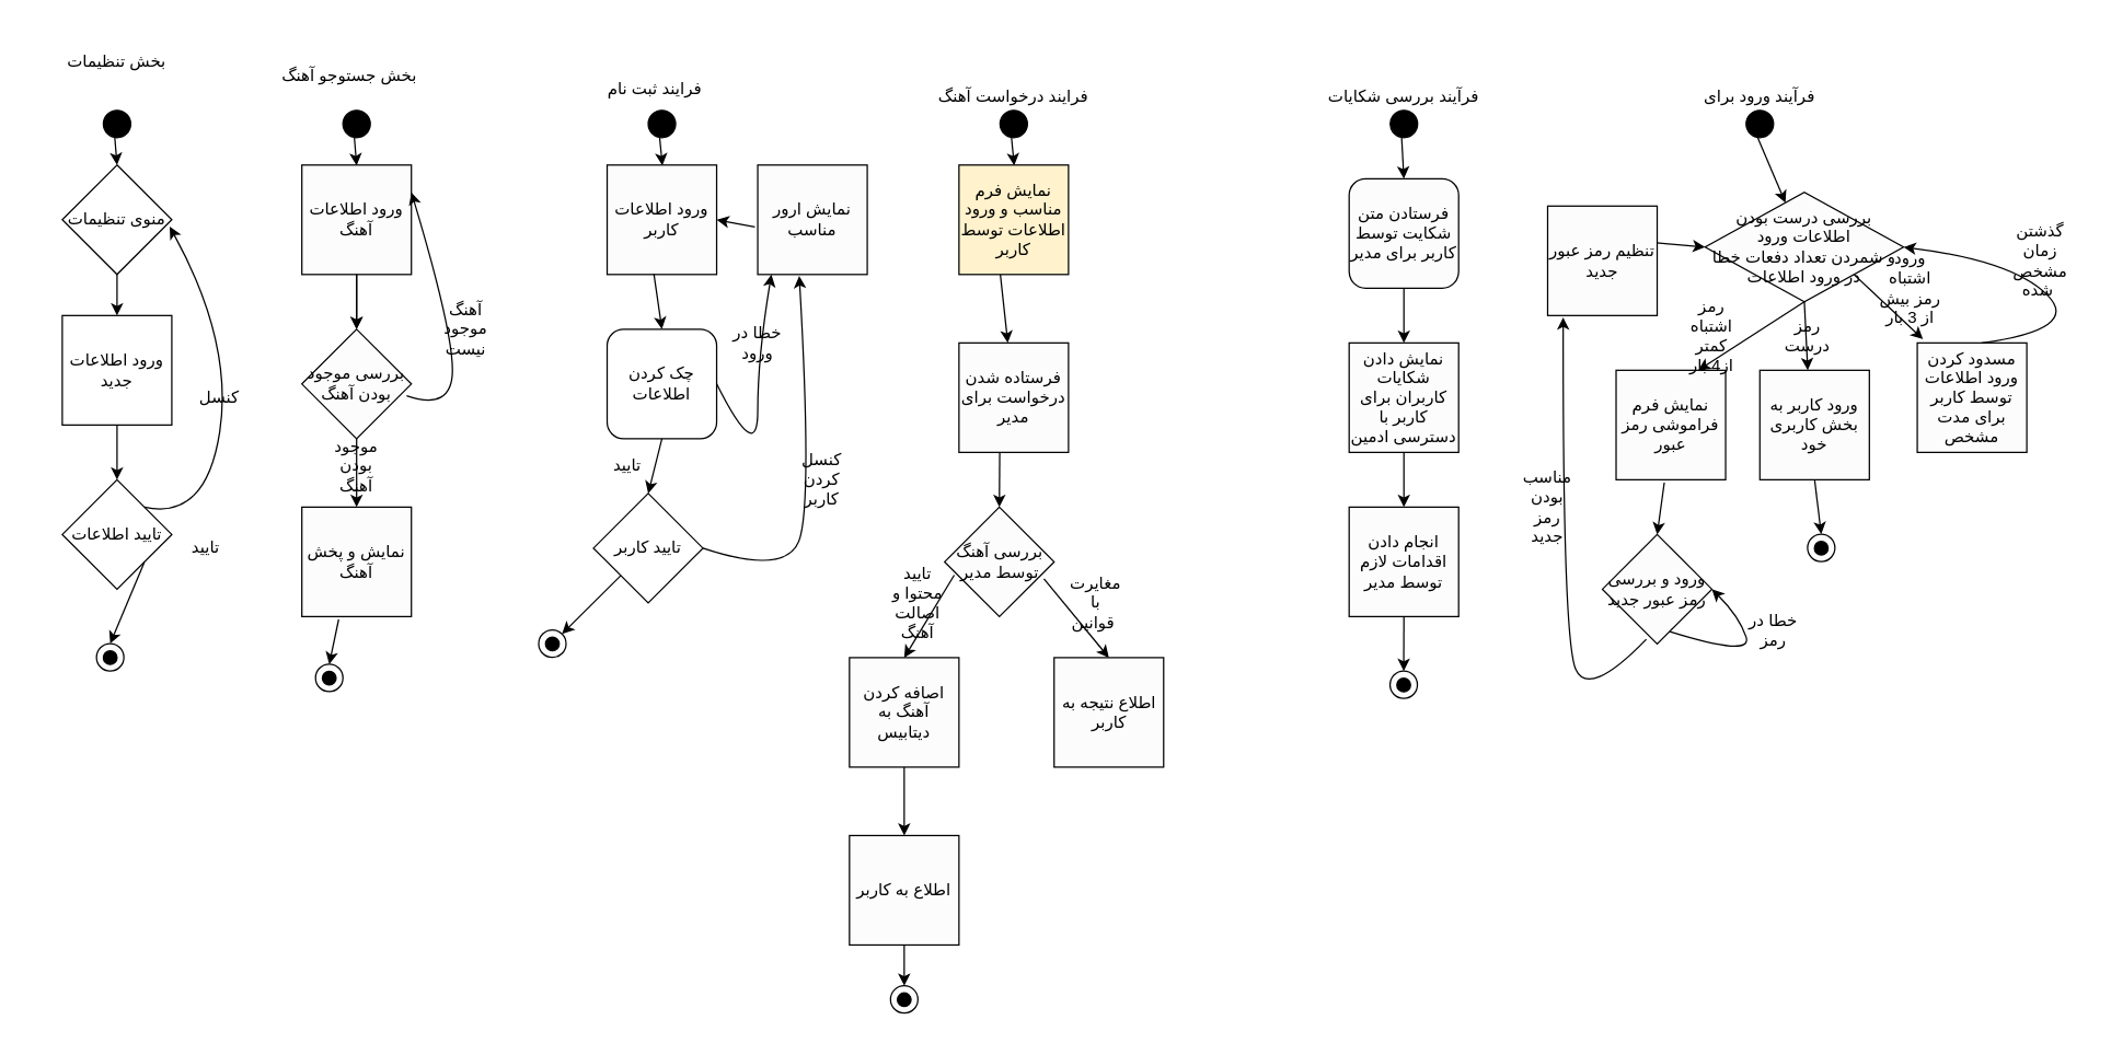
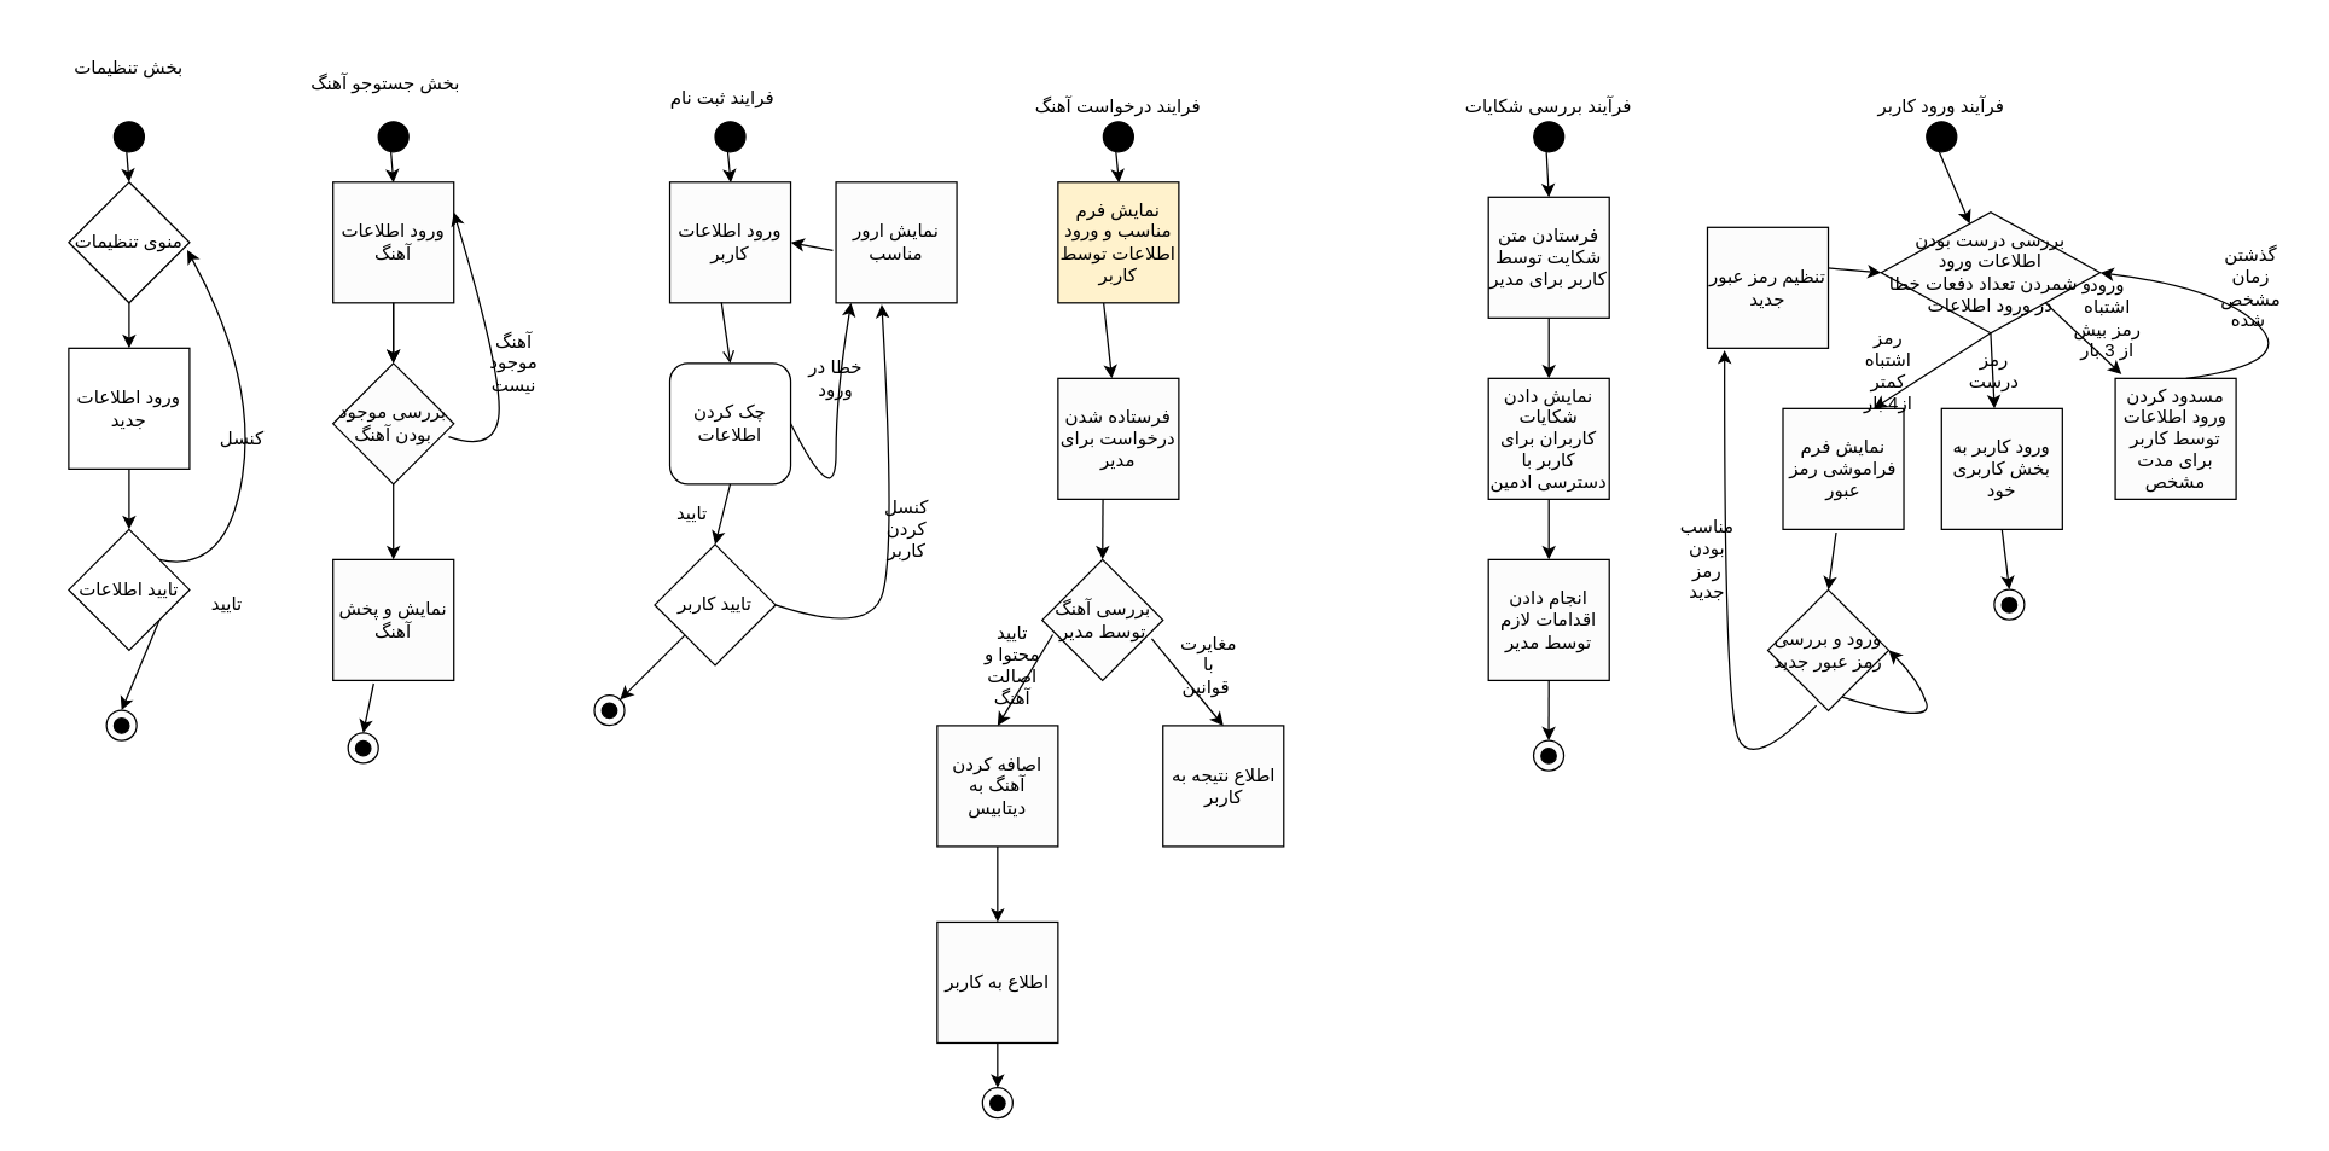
- <mxCell id="81" value="فرآیند ورود برای&lt;br&gt;" style="text;html=1;strokeColor=none;fillColor=none;align=center;verticalAlign=middle;whiteSpace=wrap;rounded=0;" vertex="1" parent="1"><mxGeometry x="1220" y="45" width="130" height="50" as="geometry" /></mxCell>
+ <mxCell id="81" value="فرآیند ورود کاربر&lt;br&gt;" style="text;html=1;strokeColor=none;fillColor=none;align=center;verticalAlign=middle;whiteSpace=wrap;rounded=0;" vertex="1" parent="1"><mxGeometry x="1220" y="45" width="130" height="50" as="geometry" /></mxCell>
- <mxCell id="71" value="فرستادن متن شکایت توسط کاربر برای مدیر" style="whiteSpace=wrap;html=1;aspect=fixed;fillColor=#FCFCFC;rounded=1;" vertex="1" parent="1"><mxGeometry x="985" y="130" width="80" height="80" as="geometry" /></mxCell>
+ <mxCell id="71" value="فرستادن متن شکایت توسط کاربر برای مدیر" style="whiteSpace=wrap;html=1;aspect=fixed;fillColor=#FCFCFC;" vertex="1" parent="1"><mxGeometry x="985" y="130" width="80" height="80" as="geometry" /></mxCell>
- <mxCell id="24" value="" style="endArrow=classic;html=1;exitX=0.427;exitY=0.996;exitDx=0;exitDy=0;exitPerimeter=0;entryX=0.5;entryY=0;entryDx=0;entryDy=0;" edge="1" parent="1" source="22" target="23"><mxGeometry width="50" height="50" relative="1" as="geometry"><mxPoint x="473" y="250" as="sourcePoint" /><mxPoint x="523" y="200" as="targetPoint" /></mxGeometry></mxCell>
+ <mxCell id="24" value="" style="endArrow=open;html=1;exitX=0.427;exitY=0.996;exitDx=0;exitDy=0;exitPerimeter=0;entryX=0.5;entryY=0;entryDx=0;entryDy=0;" edge="1" parent="1" source="22" target="23"><mxGeometry width="50" height="50" relative="1" as="geometry"><mxPoint x="473" y="250" as="sourcePoint" /><mxPoint x="523" y="200" as="targetPoint" /></mxGeometry></mxCell>
- <mxCell id="67" value="موجود بودن آهنگ" style="text;html=1;strokeColor=none;fillColor=none;align=center;verticalAlign=middle;whiteSpace=wrap;rounded=0;" vertex="1" parent="1"><mxGeometry x="240" y="330" width="40" height="20" as="geometry" /></mxCell>
- <mxCell id="96" value="خطا در رمز" style="text;html=1;strokeColor=none;fillColor=none;align=center;verticalAlign=middle;whiteSpace=wrap;rounded=0;" vertex="1" parent="1"><mxGeometry x="1275" y="450" width="40" height="20" as="geometry" /></mxCell>
